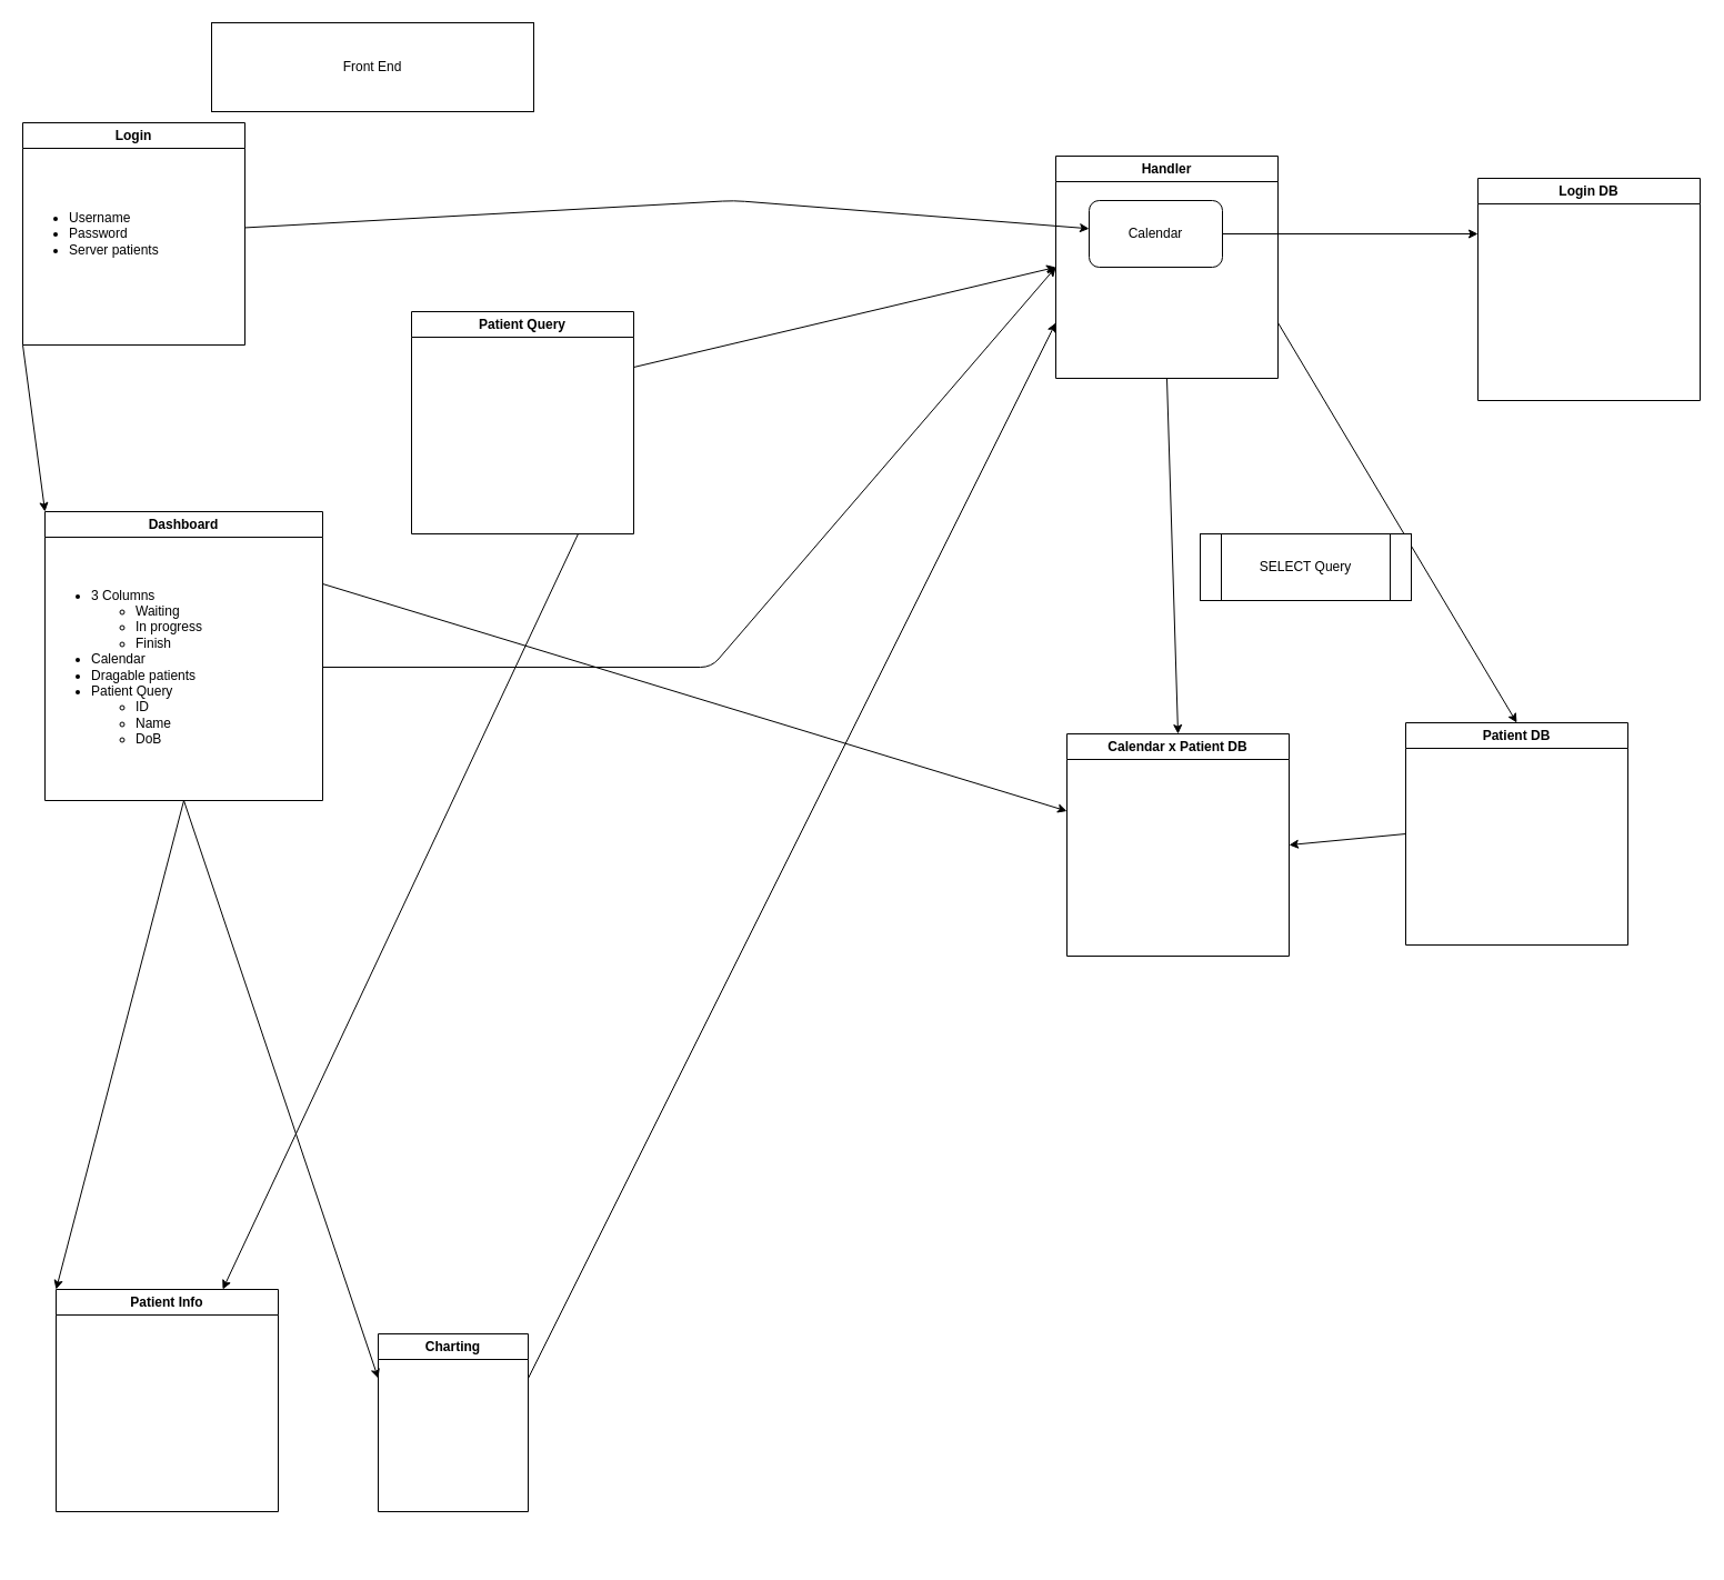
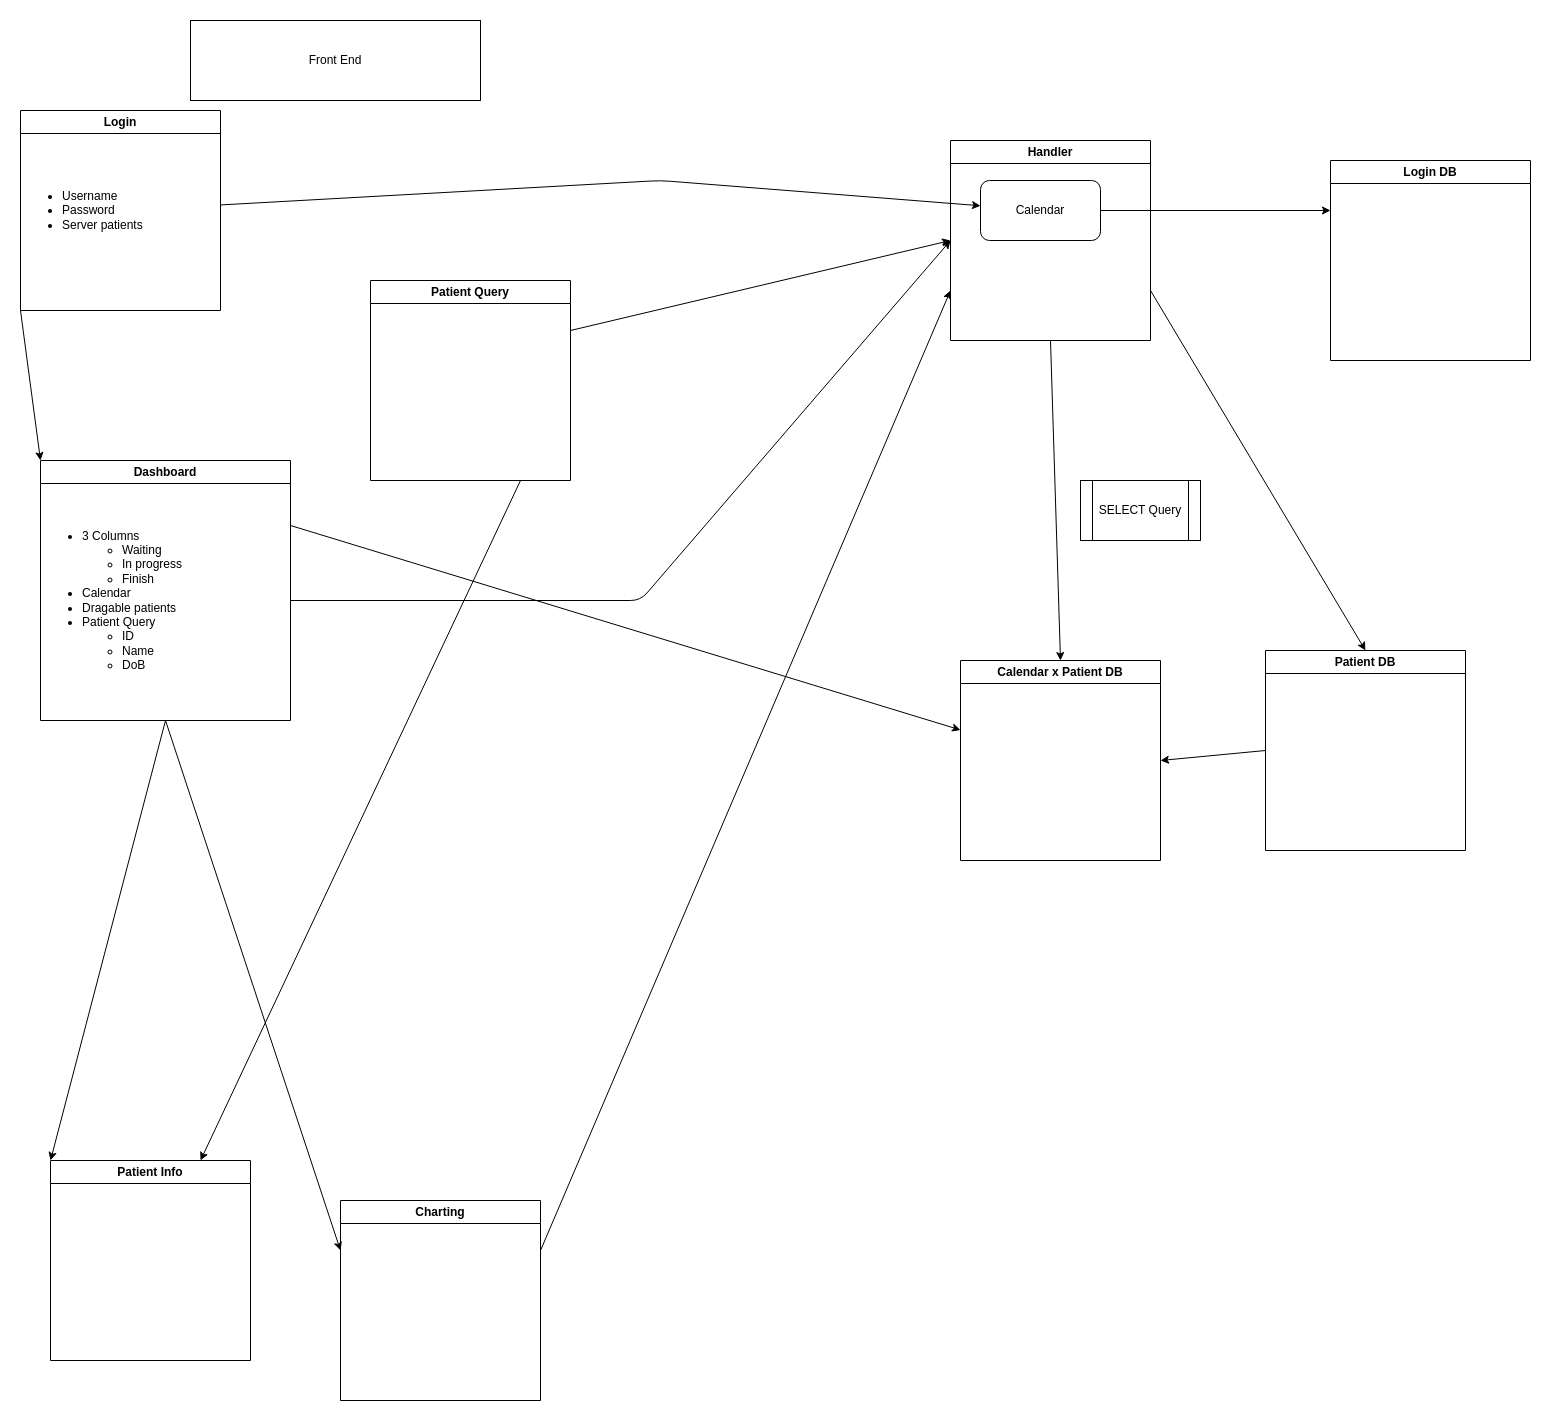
- <mxCell id="27" value="SELECT Query" style="shape=process;whiteSpace=wrap;html=1;backgroundOutline=1;" vertex="1" parent="1"><mxGeometry x="1080" y="480" width="190" height="60" as="geometry" /></mxCell>
+ <mxCell id="27" value="SELECT Query" style="shape=process;whiteSpace=wrap;html=1;backgroundOutline=1;" vertex="1" parent="1"><mxGeometry x="1080" y="480" width="120" height="60" as="geometry" /></mxCell>
- <mxCell id="13" value="Charting" style="swimlane;whiteSpace=wrap;html=1;" vertex="1" parent="1"><mxGeometry x="340" y="1200" width="135" height="160" as="geometry" /></mxCell>
+ <mxCell id="13" value="Charting" style="swimlane;whiteSpace=wrap;html=1;" vertex="1" parent="1"><mxGeometry x="340" y="1200" width="200" height="200" as="geometry" /></mxCell>
